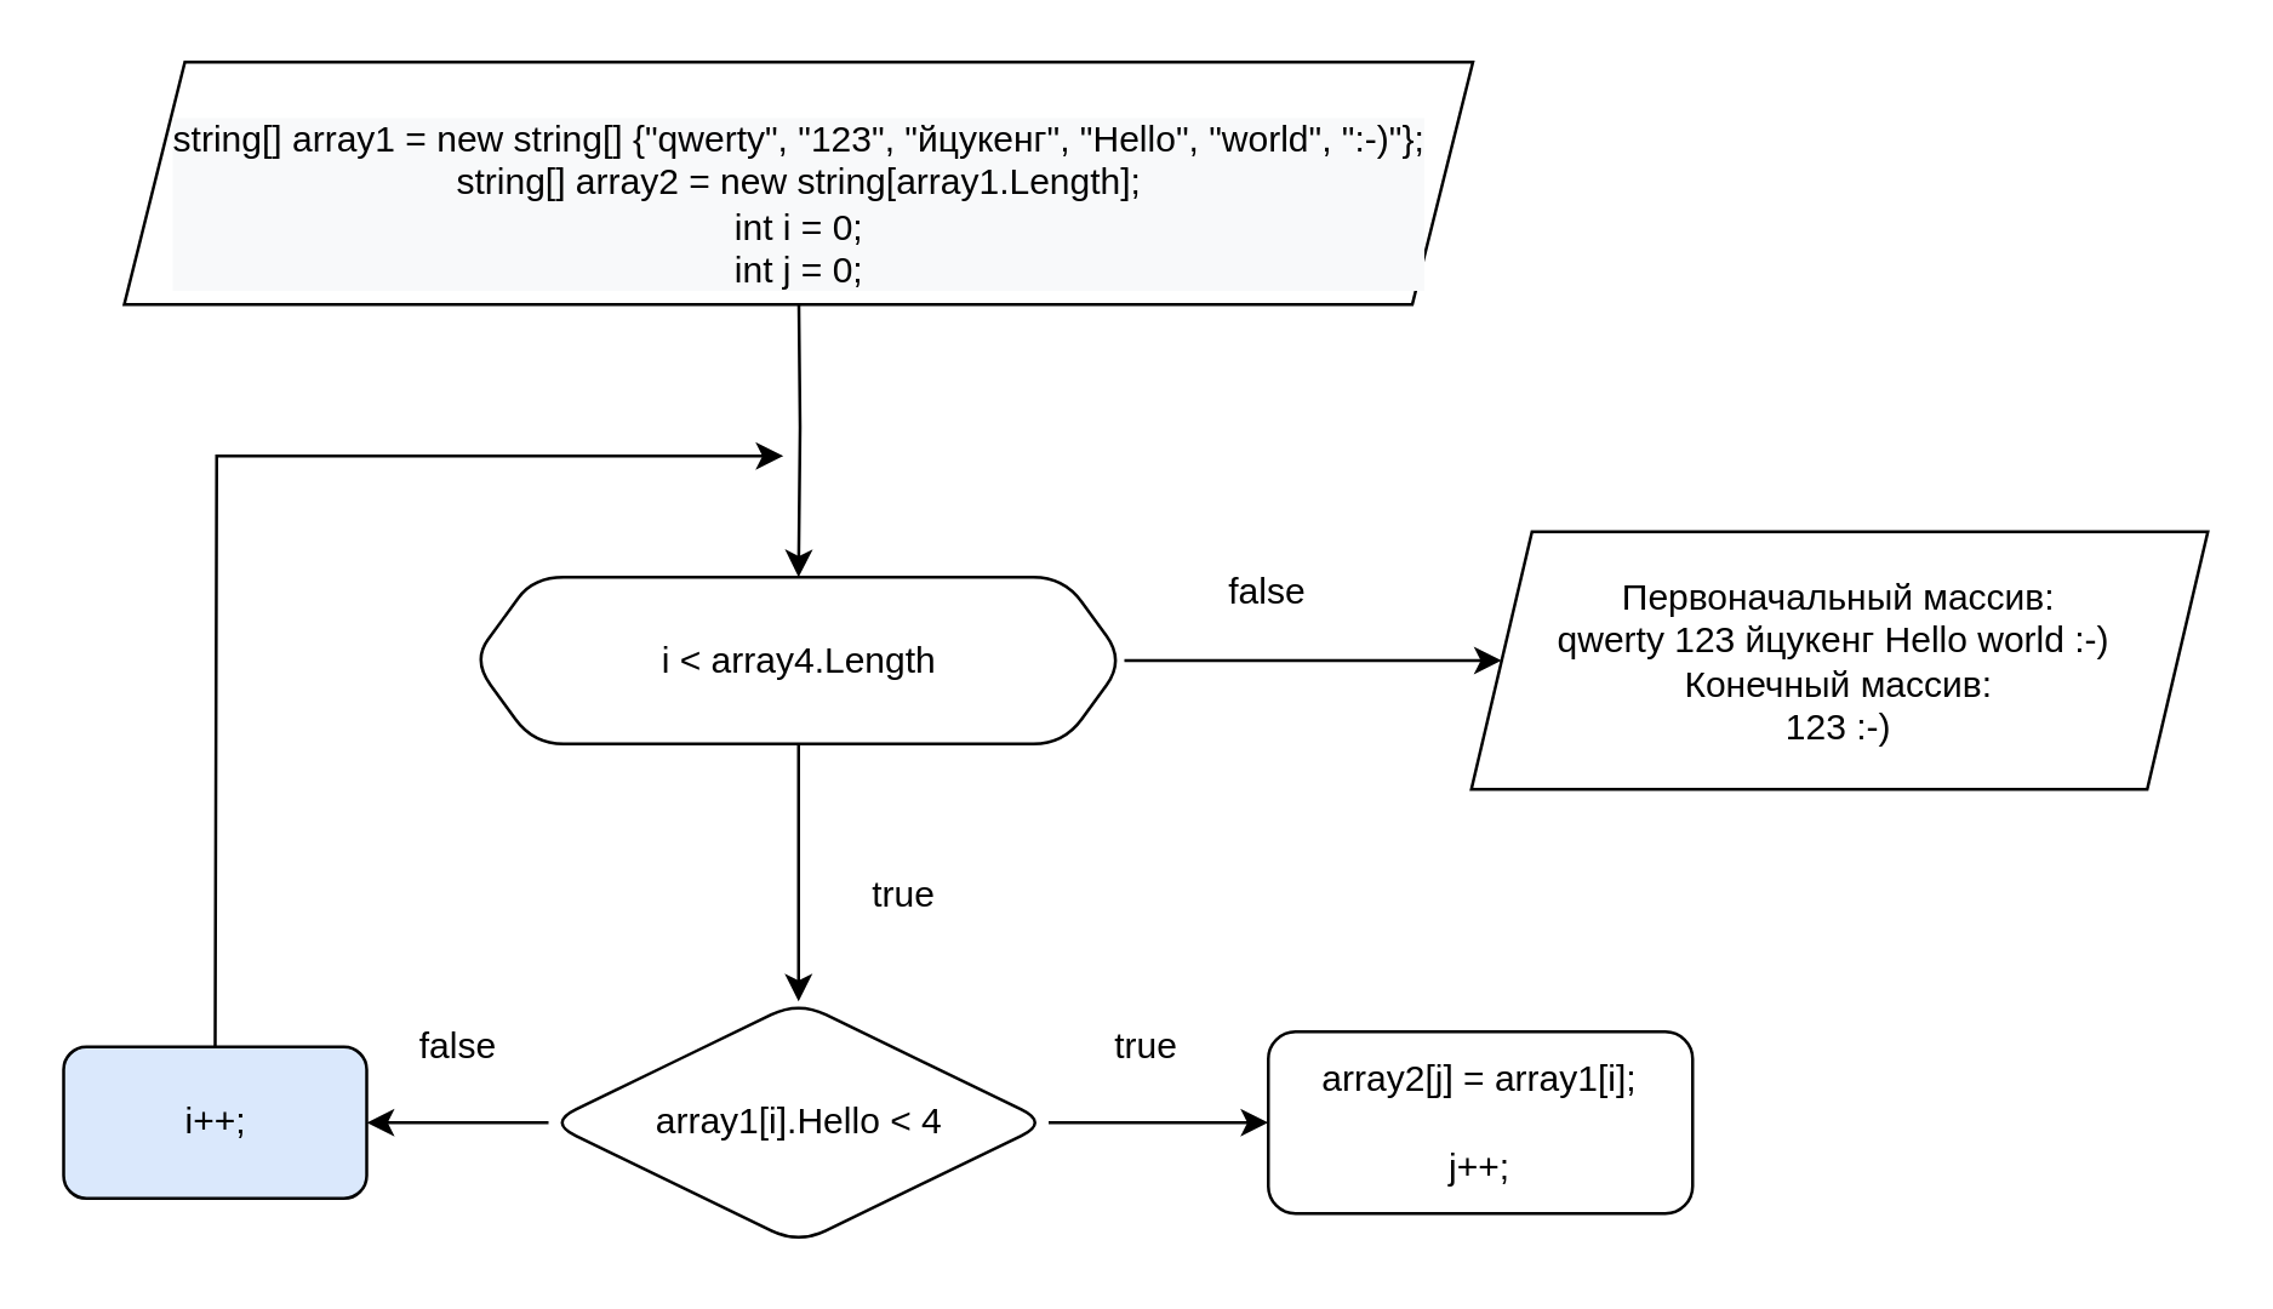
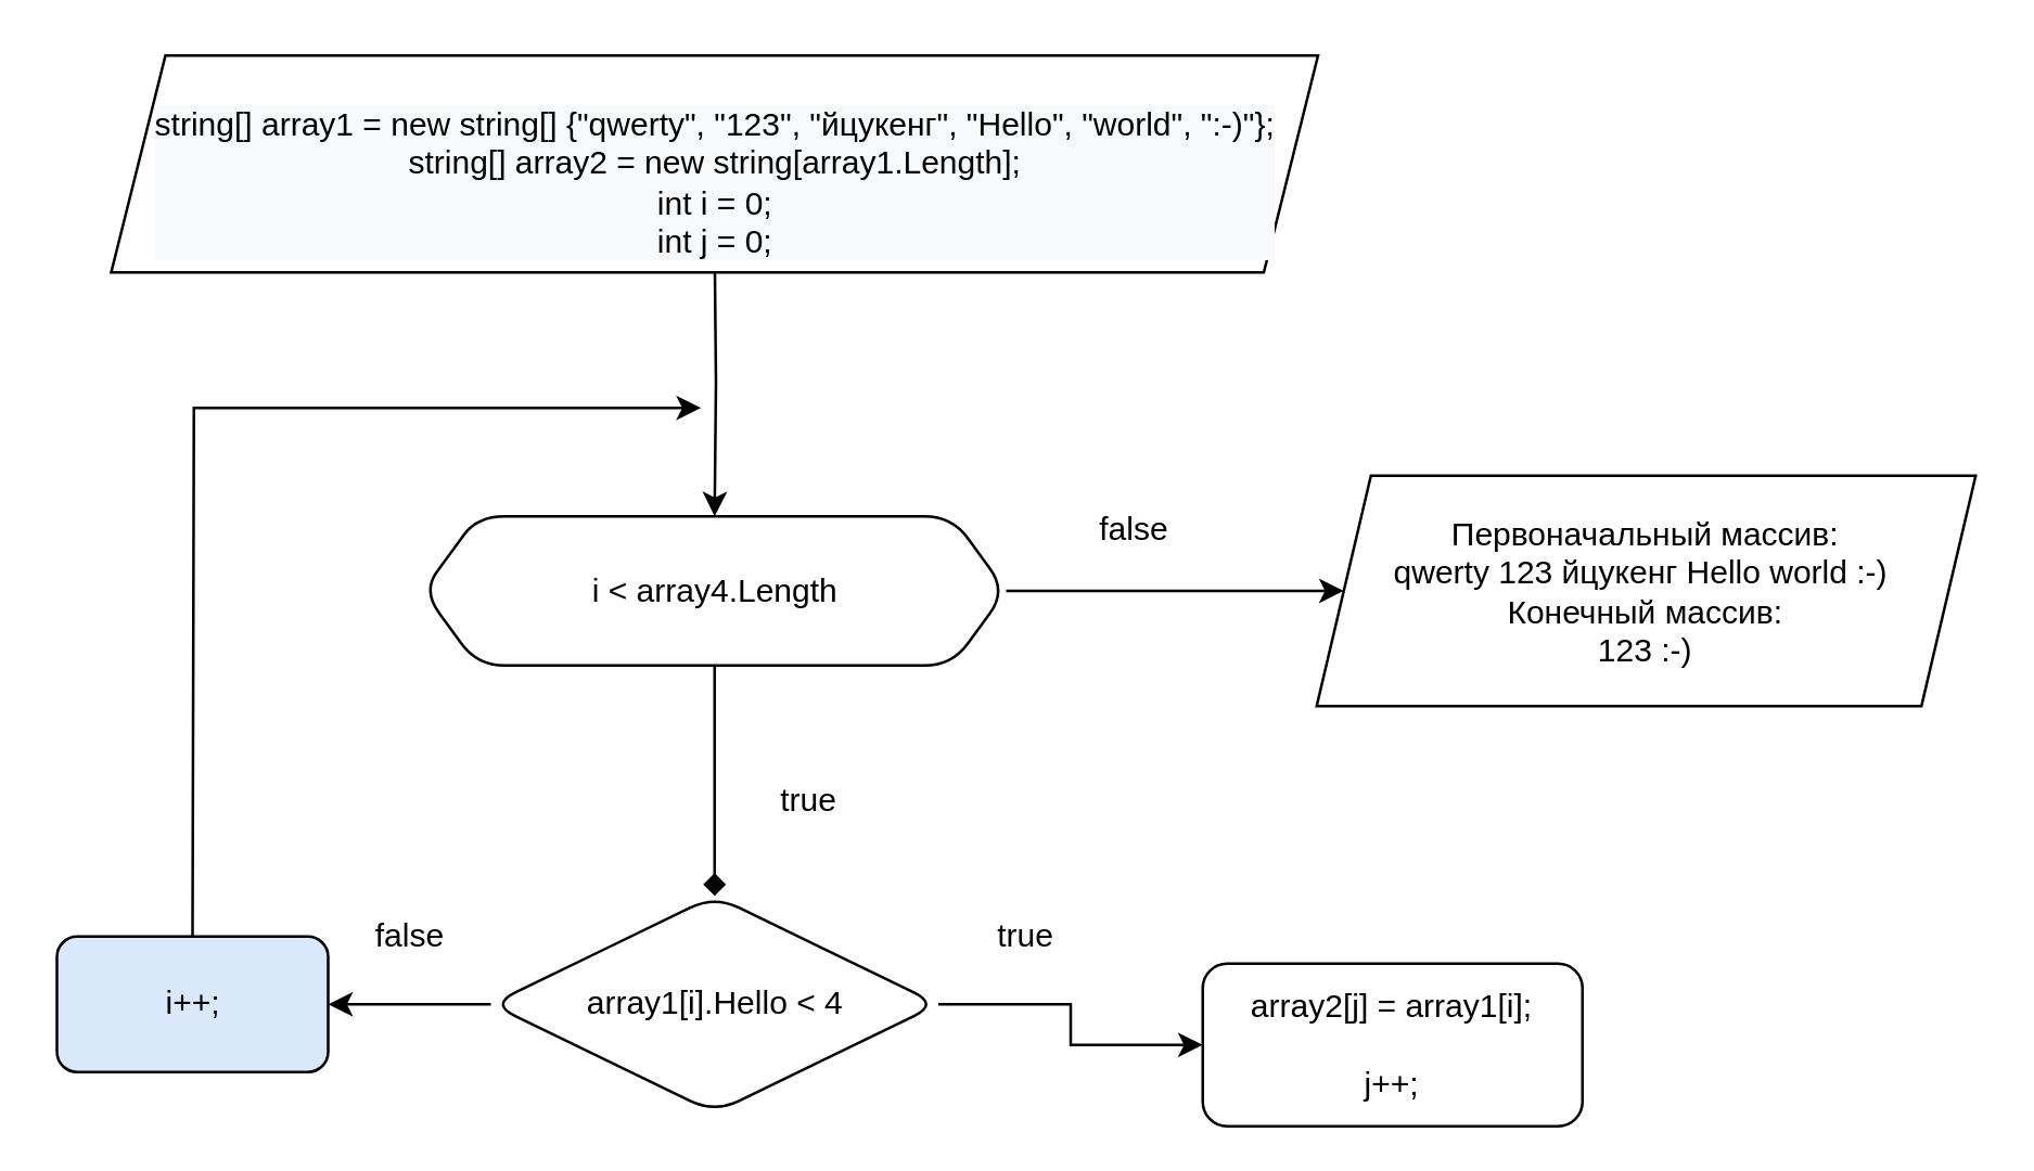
- <mxCell id="3" value="" style="edgeStyle=orthogonalEdgeStyle;rounded=0;orthogonalLoop=1;jettySize=auto;html=1;" edge="1" parent="1" source="5" target="8"><mxGeometry relative="1" as="geometry" /></mxCell>
+ <mxCell id="3" value="" style="edgeStyle=orthogonalEdgeStyle;rounded=0;orthogonalLoop=1;jettySize=auto;html=1;endArrow=diamond;" edge="1" parent="1" source="5" target="8"><mxGeometry relative="1" as="geometry" /></mxCell>
- <mxCell id="9" value="&lt;div&gt;&lt;span style=&quot;font-size: 12px;&quot;&gt;array2[j] = array1[i];&lt;/span&gt;&lt;/div&gt;&lt;div&gt;&lt;span style=&quot;font-size: 12px;&quot;&gt;&lt;br&gt;&lt;/span&gt;&lt;/div&gt;&lt;div&gt;&lt;span style=&quot;font-size: 12px;&quot;&gt;j++;&lt;/span&gt;&lt;/div&gt;" style="whiteSpace=wrap;html=1;rounded=1;" vertex="1" parent="1"><mxGeometry x="418" y="340" width="140" height="60" as="geometry" /></mxCell>
+ <mxCell id="9" value="&lt;div&gt;&lt;span style=&quot;font-size: 12px;&quot;&gt;array2[j] = array1[i];&lt;/span&gt;&lt;/div&gt;&lt;div&gt;&lt;span style=&quot;font-size: 12px;&quot;&gt;&lt;br&gt;&lt;/span&gt;&lt;/div&gt;&lt;div&gt;&lt;span style=&quot;font-size: 12px;&quot;&gt;j++;&lt;/span&gt;&lt;/div&gt;" style="whiteSpace=wrap;html=1;rounded=1;" vertex="1" parent="1"><mxGeometry x="443" y="355" width="140" height="60" as="geometry" /></mxCell>
